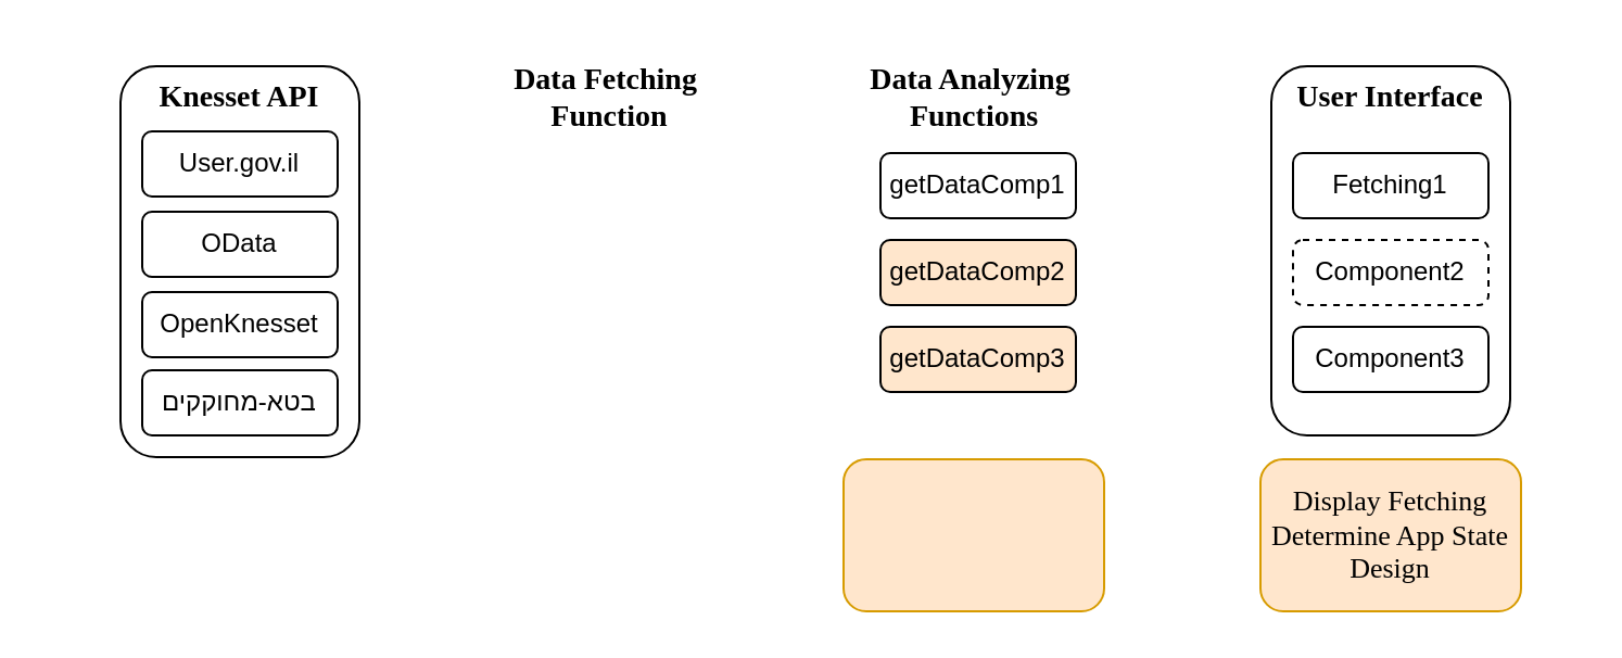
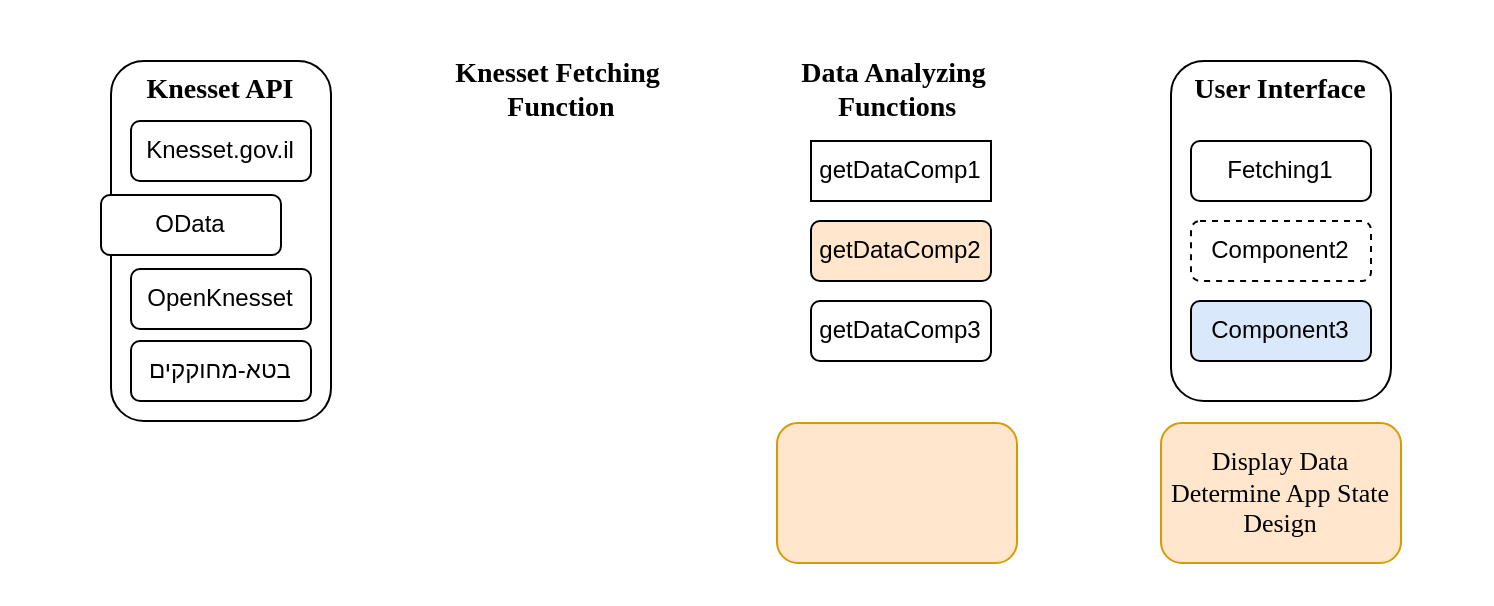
- <mxCell id="17" value="Data Fetching&amp;nbsp;&lt;div&gt;Function&lt;/div&gt;" style="text;html=1;align=center;verticalAlign=middle;resizable=0;points=[];autosize=1;strokeColor=none;fillColor=none;fontSize=14;fontStyle=1;fontFamily=Comic Sans MS;horizontal=1;" vertex="1" parent="1"><mxGeometry x="220" y="20" width="120" height="50" as="geometry" /></mxCell>
+ <mxCell id="17" value="Knesset Fetching&amp;nbsp;&lt;div&gt;Function&lt;/div&gt;" style="text;html=1;align=center;verticalAlign=middle;resizable=0;points=[];autosize=1;strokeColor=none;fillColor=none;fontSize=14;fontStyle=1;fontFamily=Comic Sans MS;horizontal=1;" vertex="1" parent="1"><mxGeometry x="220" y="20" width="120" height="50" as="geometry" /></mxCell>
- <mxCell id="10" value="User.gov.il" style="rounded=1;whiteSpace=wrap;html=1;" vertex="1" parent="1"><mxGeometry x="65" y="60" width="90" height="30" as="geometry" /></mxCell>
+ <mxCell id="10" value="Knesset.gov.il" style="rounded=1;whiteSpace=wrap;html=1;" vertex="1" parent="1"><mxGeometry x="65" y="60" width="90" height="30" as="geometry" /></mxCell>
- <mxCell id="6" value="getDataComp1" style="rounded=1;whiteSpace=wrap;html=1;" vertex="1" parent="1"><mxGeometry x="405" y="70" width="90" height="30" as="geometry" /></mxCell>
+ <mxCell id="6" value="getDataComp1" style="whiteSpace=wrap;html=1;rounded=0;" vertex="1" parent="1"><mxGeometry x="405" y="70" width="90" height="30" as="geometry" /></mxCell>
- <mxCell id="11" value="OData" style="rounded=1;whiteSpace=wrap;html=1;" vertex="1" parent="1"><mxGeometry x="65" y="97" width="90" height="30" as="geometry" /></mxCell>
+ <mxCell id="11" value="OData" style="rounded=1;whiteSpace=wrap;html=1;" vertex="1" parent="1"><mxGeometry x="50" y="97" width="90" height="30" as="geometry" /></mxCell>
- <mxCell id="8" value="getDataComp3" style="rounded=1;whiteSpace=wrap;html=1;fillColor=#ffe6cc;" vertex="1" parent="1"><mxGeometry x="405" y="150" width="90" height="30" as="geometry" /></mxCell>
+ <mxCell id="8" value="getDataComp3" style="rounded=1;whiteSpace=wrap;html=1;" vertex="1" parent="1"><mxGeometry x="405" y="150" width="90" height="30" as="geometry" /></mxCell>
- <mxCell id="5" value="Component3" style="rounded=1;whiteSpace=wrap;html=1;" vertex="1" parent="1"><mxGeometry x="595" y="150" width="90" height="30" as="geometry" /></mxCell>
+ <mxCell id="5" value="Component3" style="rounded=1;whiteSpace=wrap;html=1;fillColor=#dae8fc;" vertex="1" parent="1"><mxGeometry x="595" y="150" width="90" height="30" as="geometry" /></mxCell>
- <mxCell id="14" value="Display Fetching&lt;div&gt;Determine App State&lt;/div&gt;&lt;div&gt;Design&lt;/div&gt;" style="html=1;labelBackgroundColor=none;whiteSpace=wrap;fillColor=#ffe6cc;strokeColor=#d79b00;fontSize=13;fontFamily=Comic Sans MS;rounded=1;glass=0;shadow=0;fontStyle=0" vertex="1" parent="1"><mxGeometry x="580" y="211" width="120" height="70" as="geometry" /></mxCell>
+ <mxCell id="14" value="Display Data&lt;div&gt;Determine App State&lt;/div&gt;&lt;div&gt;Design&lt;/div&gt;" style="html=1;labelBackgroundColor=none;whiteSpace=wrap;fillColor=#ffe6cc;strokeColor=#d79b00;fontSize=13;fontFamily=Comic Sans MS;rounded=1;glass=0;shadow=0;fontStyle=0" vertex="1" parent="1"><mxGeometry x="580" y="211" width="120" height="70" as="geometry" /></mxCell>
